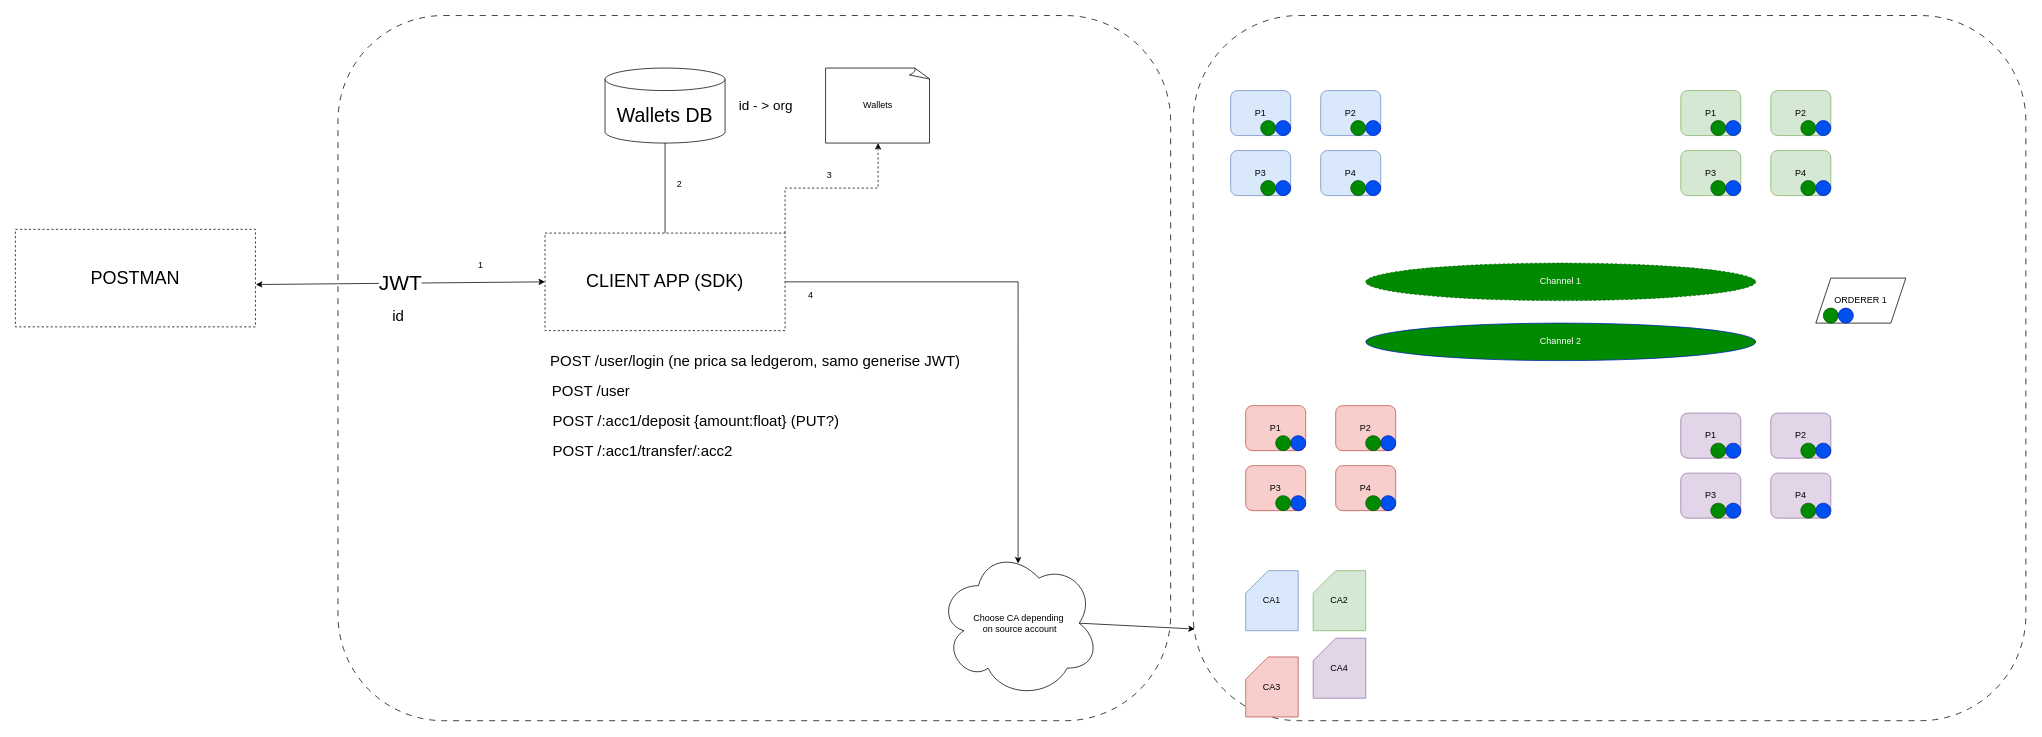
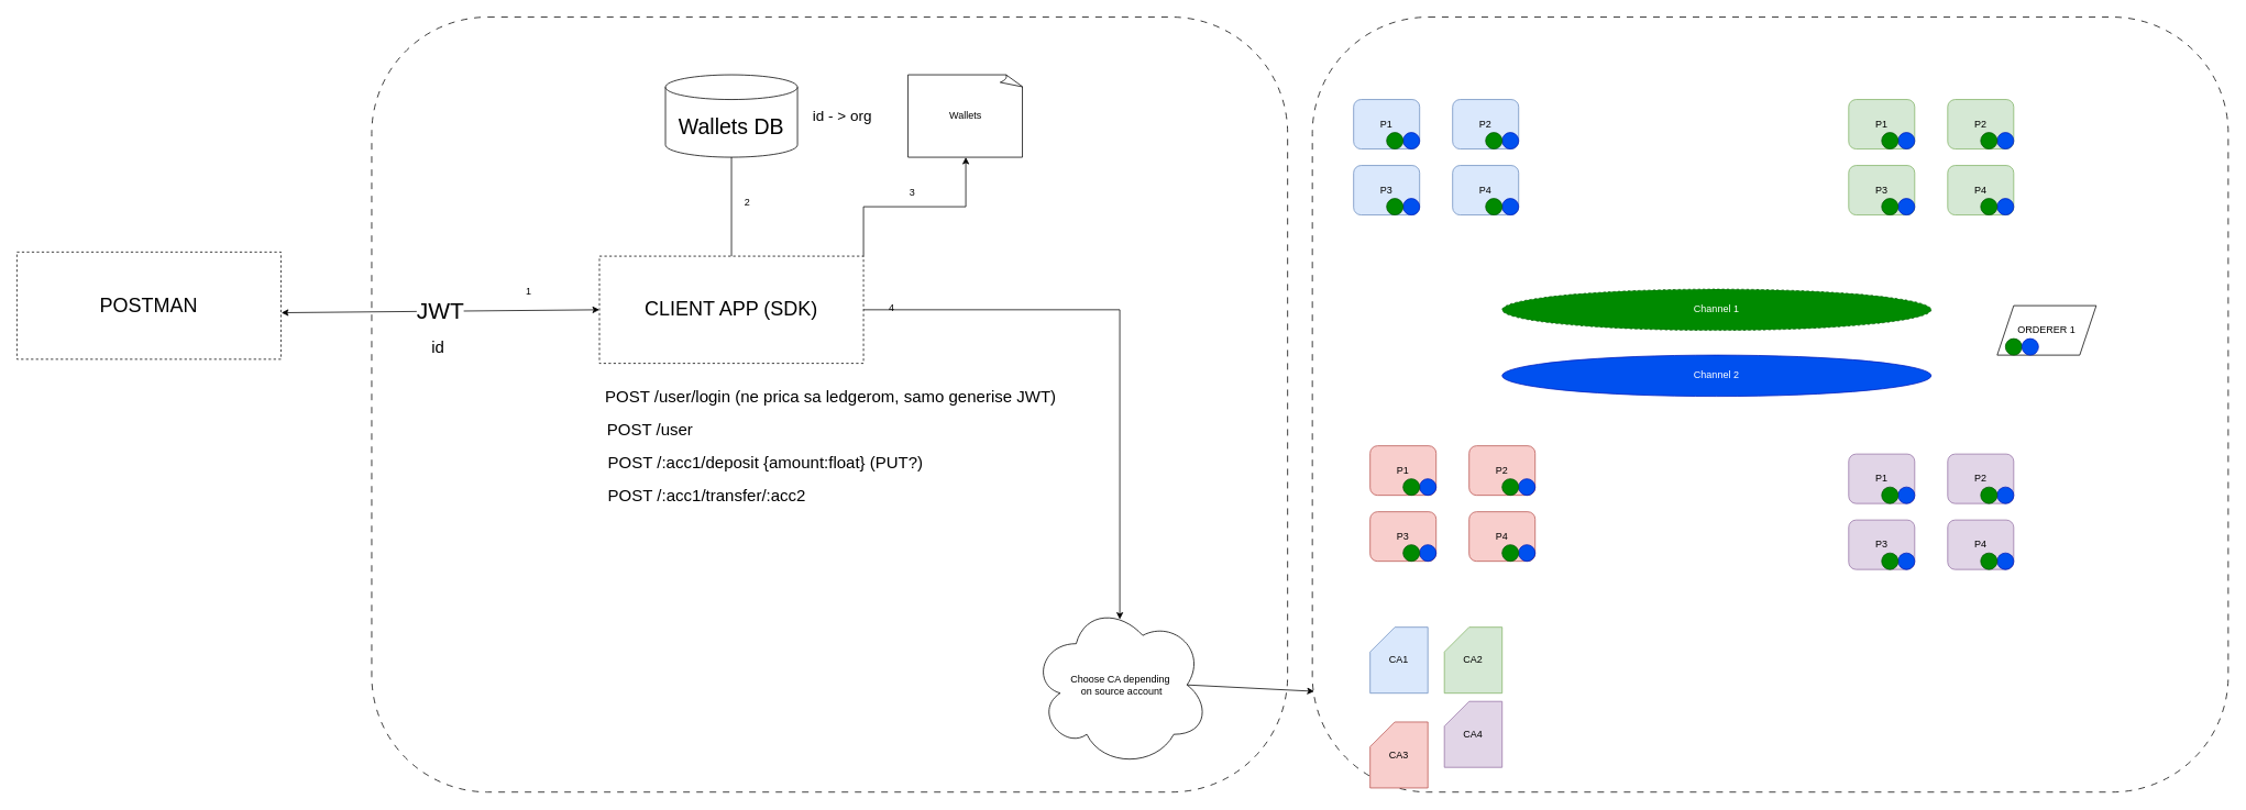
- <mxCell id="79" style="edgeStyle=orthogonalEdgeStyle;rounded=0;orthogonalLoop=1;jettySize=auto;html=1;exitX=1;exitY=0;exitDx=0;exitDy=0;entryX=0.5;entryY=1;entryDx=0;entryDy=0;entryPerimeter=0;dashed=1;" parent="1" source="61" target="76" edge="1"><mxGeometry relative="1" as="geometry" /></mxCell>
+ <mxCell id="79" style="edgeStyle=orthogonalEdgeStyle;rounded=0;orthogonalLoop=1;jettySize=auto;html=1;exitX=1;exitY=0;exitDx=0;exitDy=0;entryX=0.5;entryY=1;entryDx=0;entryDy=0;entryPerimeter=0;" parent="1" source="61" target="76" edge="1"><mxGeometry relative="1" as="geometry" /></mxCell>
- <mxCell id="81" value="4" style="text;html=1;align=center;verticalAlign=middle;resizable=0;points=[];autosize=1;strokeColor=none;fillColor=none;" parent="1" vertex="1"><mxGeometry x="1065" y="378" width="30" height="30" as="geometry" /></mxCell>
+ <mxCell id="81" value="4" style="text;html=1;align=center;verticalAlign=middle;resizable=0;points=[];autosize=1;strokeColor=none;fillColor=none;" parent="1" vertex="1"><mxGeometry x="1065" y="358" width="30" height="30" as="geometry" /></mxCell>
- <mxCell id="9" value="Channel 2" style="ellipse;whiteSpace=wrap;html=1;fillColor=#008a00;fontColor=#ffffff;strokeColor=#001DBC;" parent="1" vertex="1"><mxGeometry x="1820" y="430" width="520" height="50" as="geometry" /></mxCell>
+ <mxCell id="9" value="Channel 2" style="ellipse;whiteSpace=wrap;html=1;fillColor=#0050ef;fontColor=#ffffff;strokeColor=#001DBC;" parent="1" vertex="1"><mxGeometry x="1820" y="430" width="520" height="50" as="geometry" /></mxCell>
